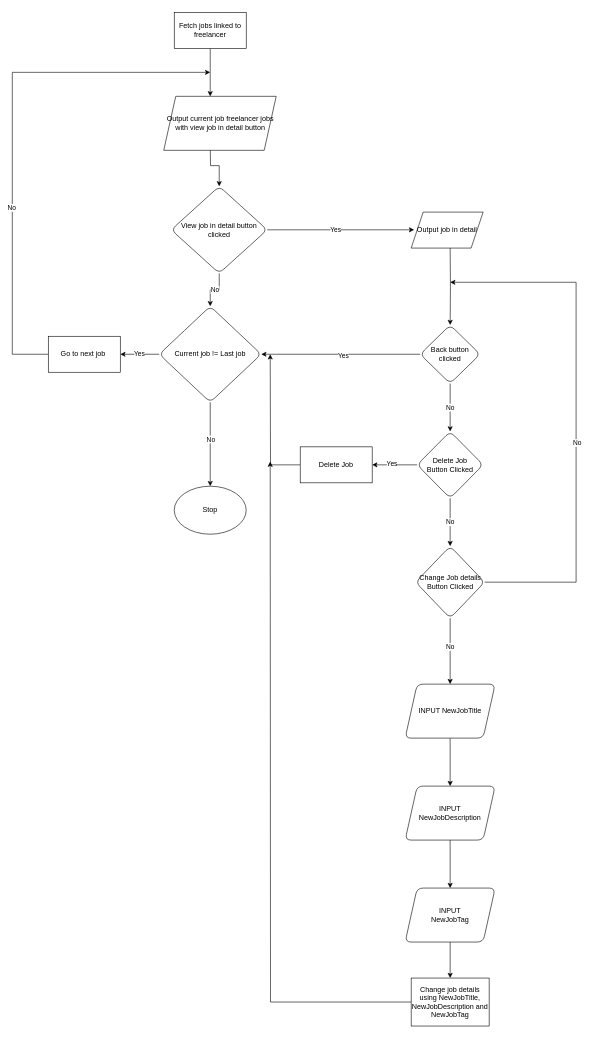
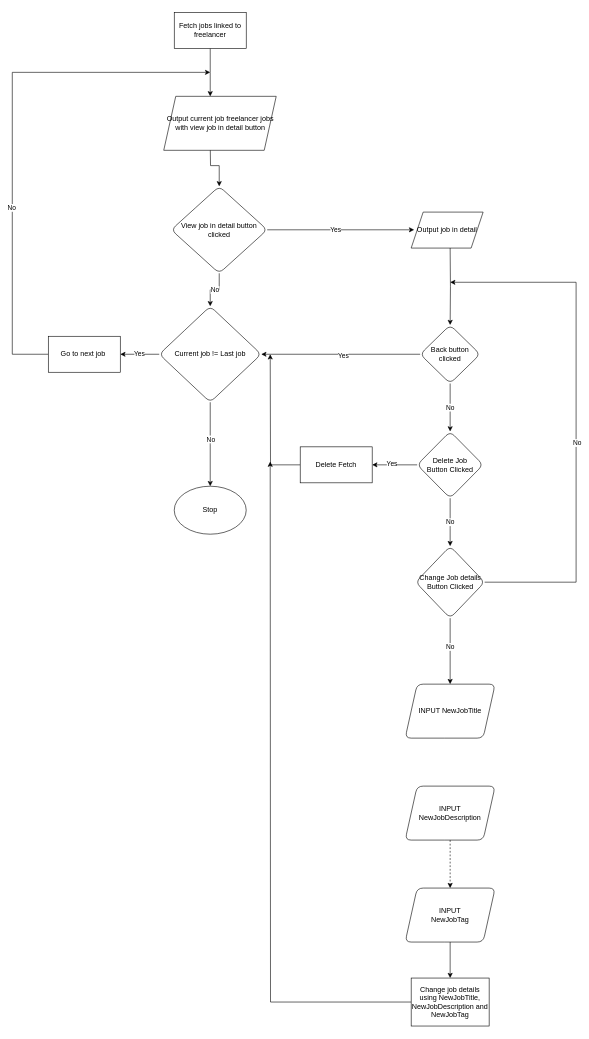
- <mxCell id="26" value="Delete Job" style="rounded=0;whiteSpace=wrap;html=1;" parent="1" vertex="1"><mxGeometry x="500" y="744.38" width="120" height="60" as="geometry" /></mxCell>
+ <mxCell id="26" value="Delete Fetch" style="rounded=0;whiteSpace=wrap;html=1;" parent="1" vertex="1"><mxGeometry x="500" y="744.38" width="120" height="60" as="geometry" /></mxCell>
- <mxCell id="35" value="" style="edgeStyle=orthogonalEdgeStyle;rounded=0;orthogonalLoop=1;jettySize=auto;html=1;" edge="1" parent="1" source="36" target="38"><mxGeometry relative="1" as="geometry" /></mxCell>
- <mxCell id="37" value="" style="edgeStyle=orthogonalEdgeStyle;rounded=0;orthogonalLoop=1;jettySize=auto;html=1;" edge="1" parent="1" source="38" target="40"><mxGeometry relative="1" as="geometry" /></mxCell>
+ <mxCell id="37" value="" style="edgeStyle=orthogonalEdgeStyle;rounded=0;orthogonalLoop=1;jettySize=auto;html=1;dashed=1;" edge="1" parent="1" source="38" target="40"><mxGeometry relative="1" as="geometry" /></mxCell>
